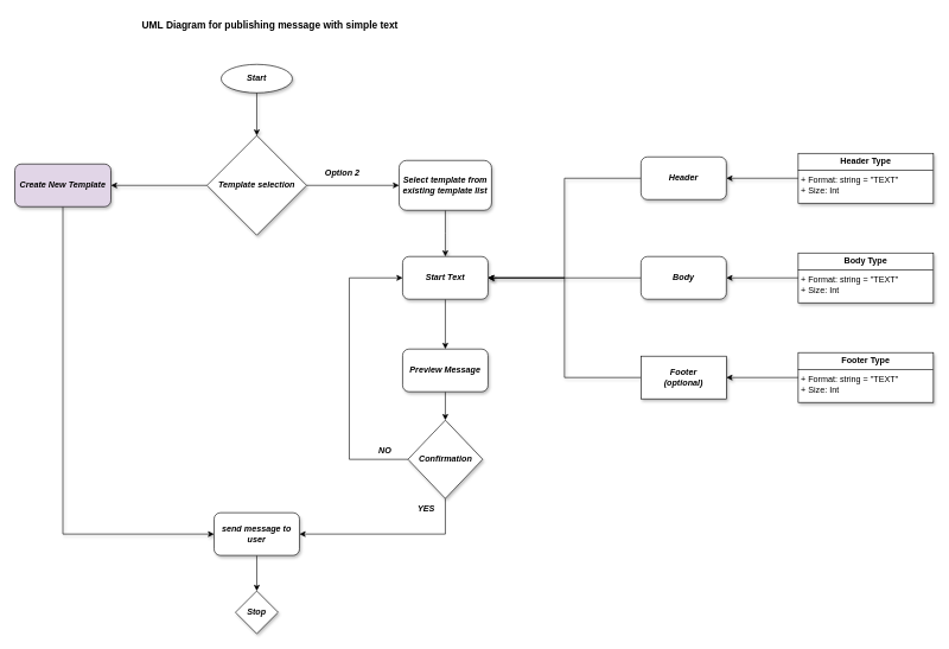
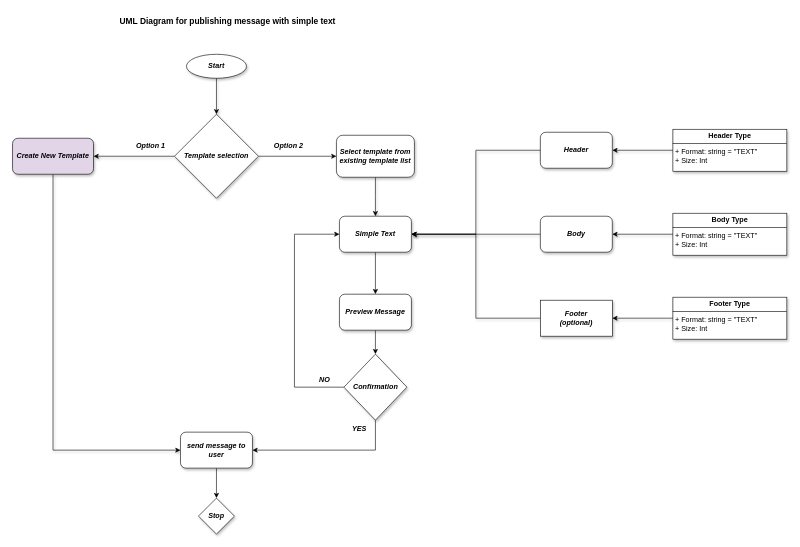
+ <mxCell id="20" value="&lt;b&gt;&lt;i&gt;Option 1&lt;/i&gt;&lt;/b&gt;" style="text;html=1;align=center;verticalAlign=middle;resizable=0;points=[];autosize=1;strokeColor=none;fillColor=none;shadow=1;" parent="1" vertex="1"><mxGeometry x="215" y="228" width="70" height="30" as="geometry" /></mxCell>
- <mxCell id="14" value="&lt;b&gt;&lt;i&gt;Start Text&lt;/i&gt;&lt;/b&gt;" style="rounded=1;whiteSpace=wrap;html=1;shadow=1;" parent="1" vertex="1"><mxGeometry x="565" y="360" width="120" height="60" as="geometry" /></mxCell>
+ <mxCell id="14" value="&lt;b&gt;&lt;i&gt;Simple Text&lt;/i&gt;&lt;/b&gt;" style="rounded=1;whiteSpace=wrap;html=1;shadow=1;" parent="1" vertex="1"><mxGeometry x="565" y="360" width="120" height="60" as="geometry" /></mxCell>
